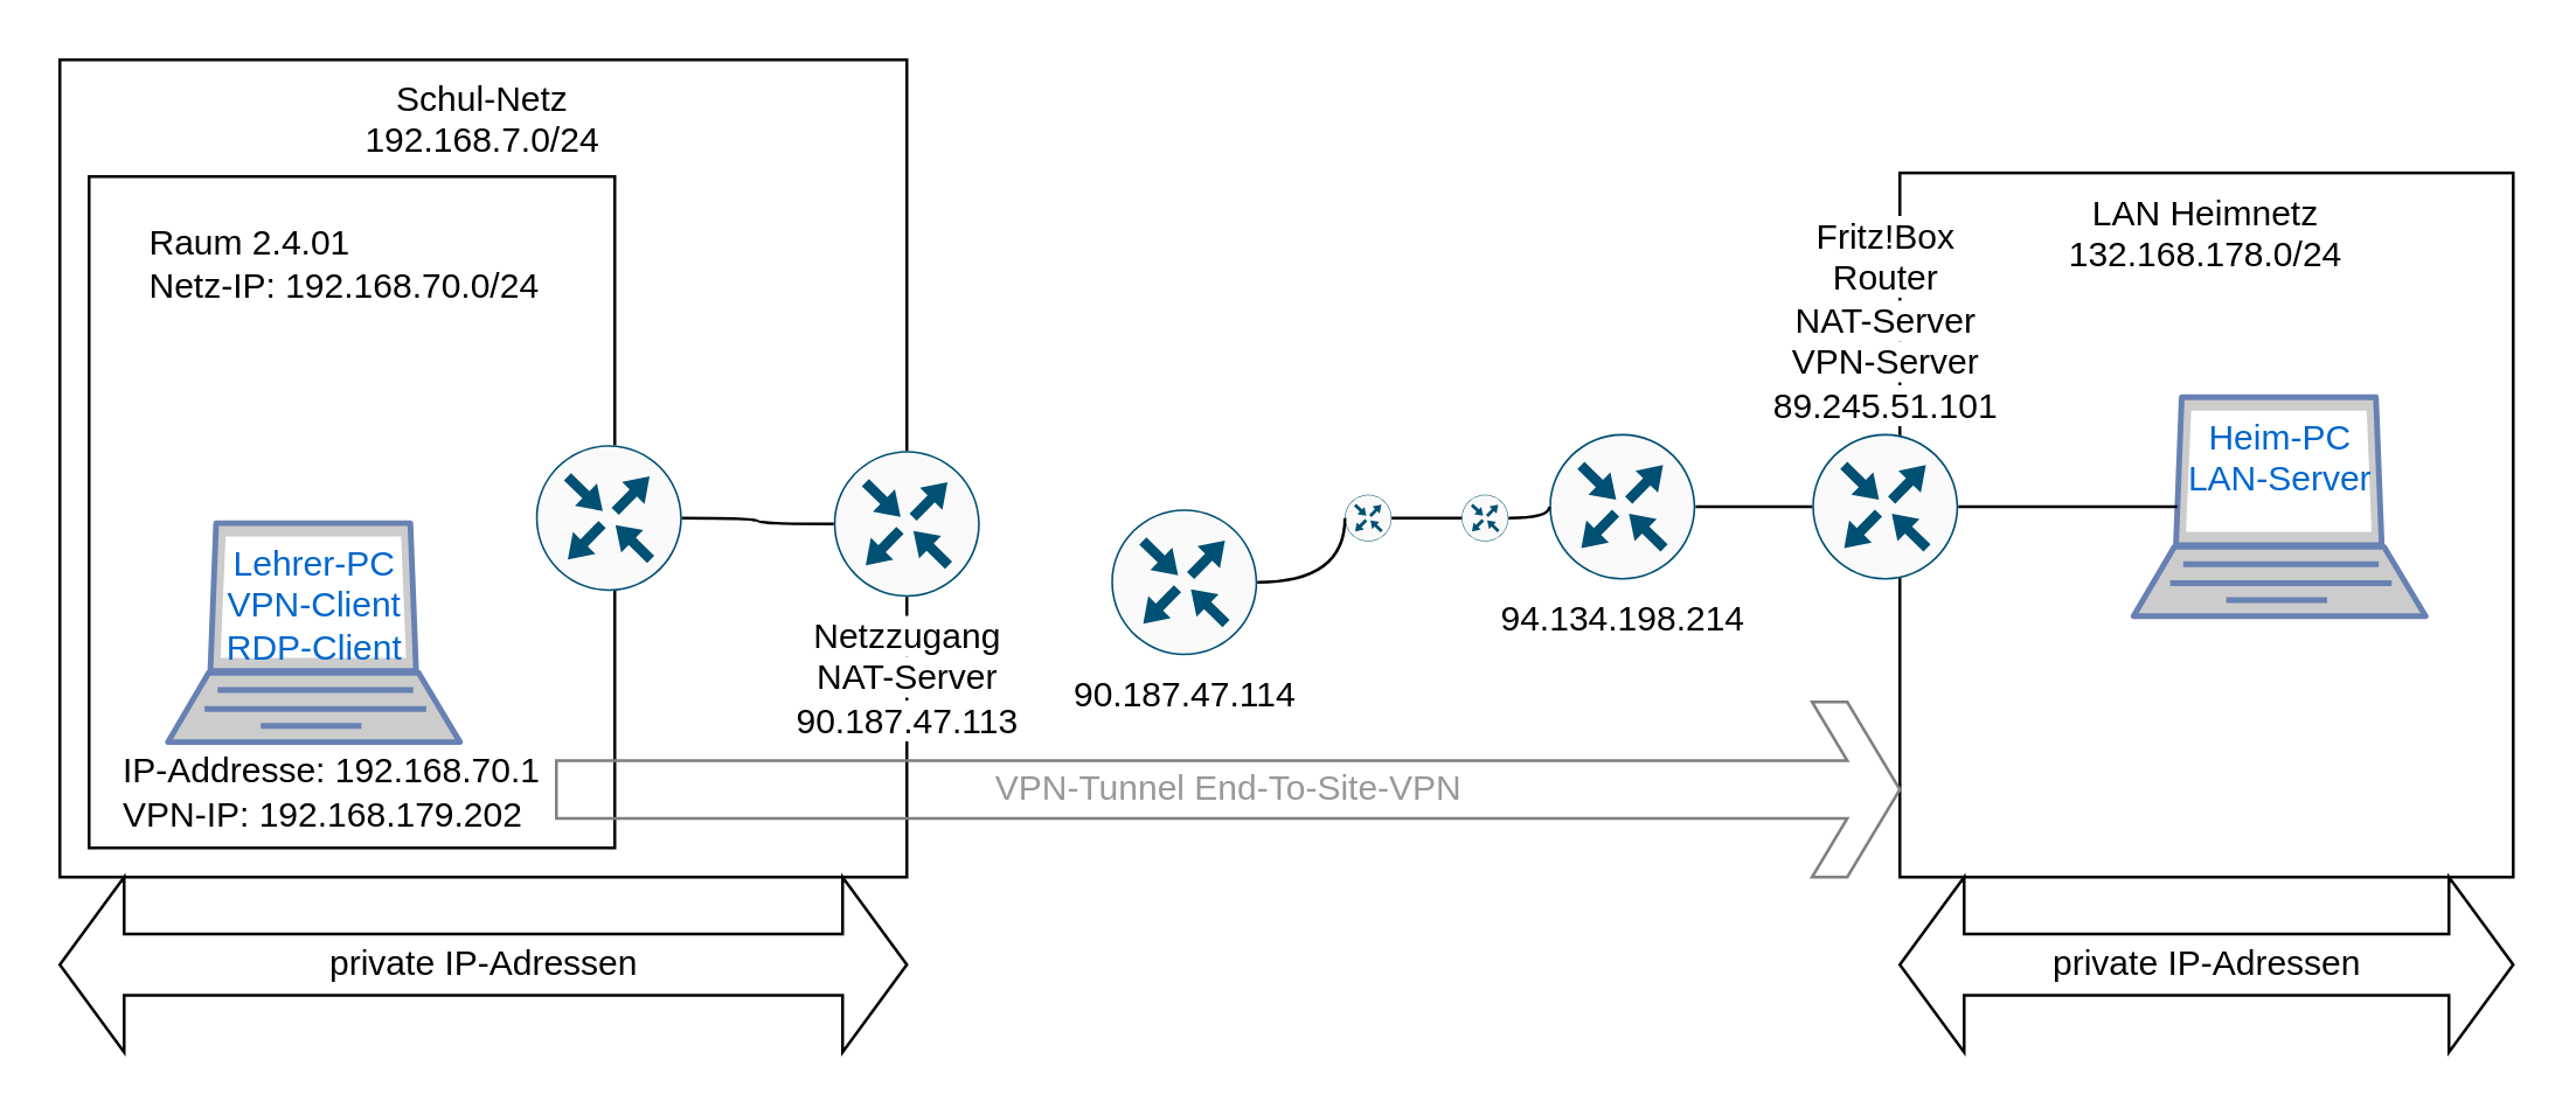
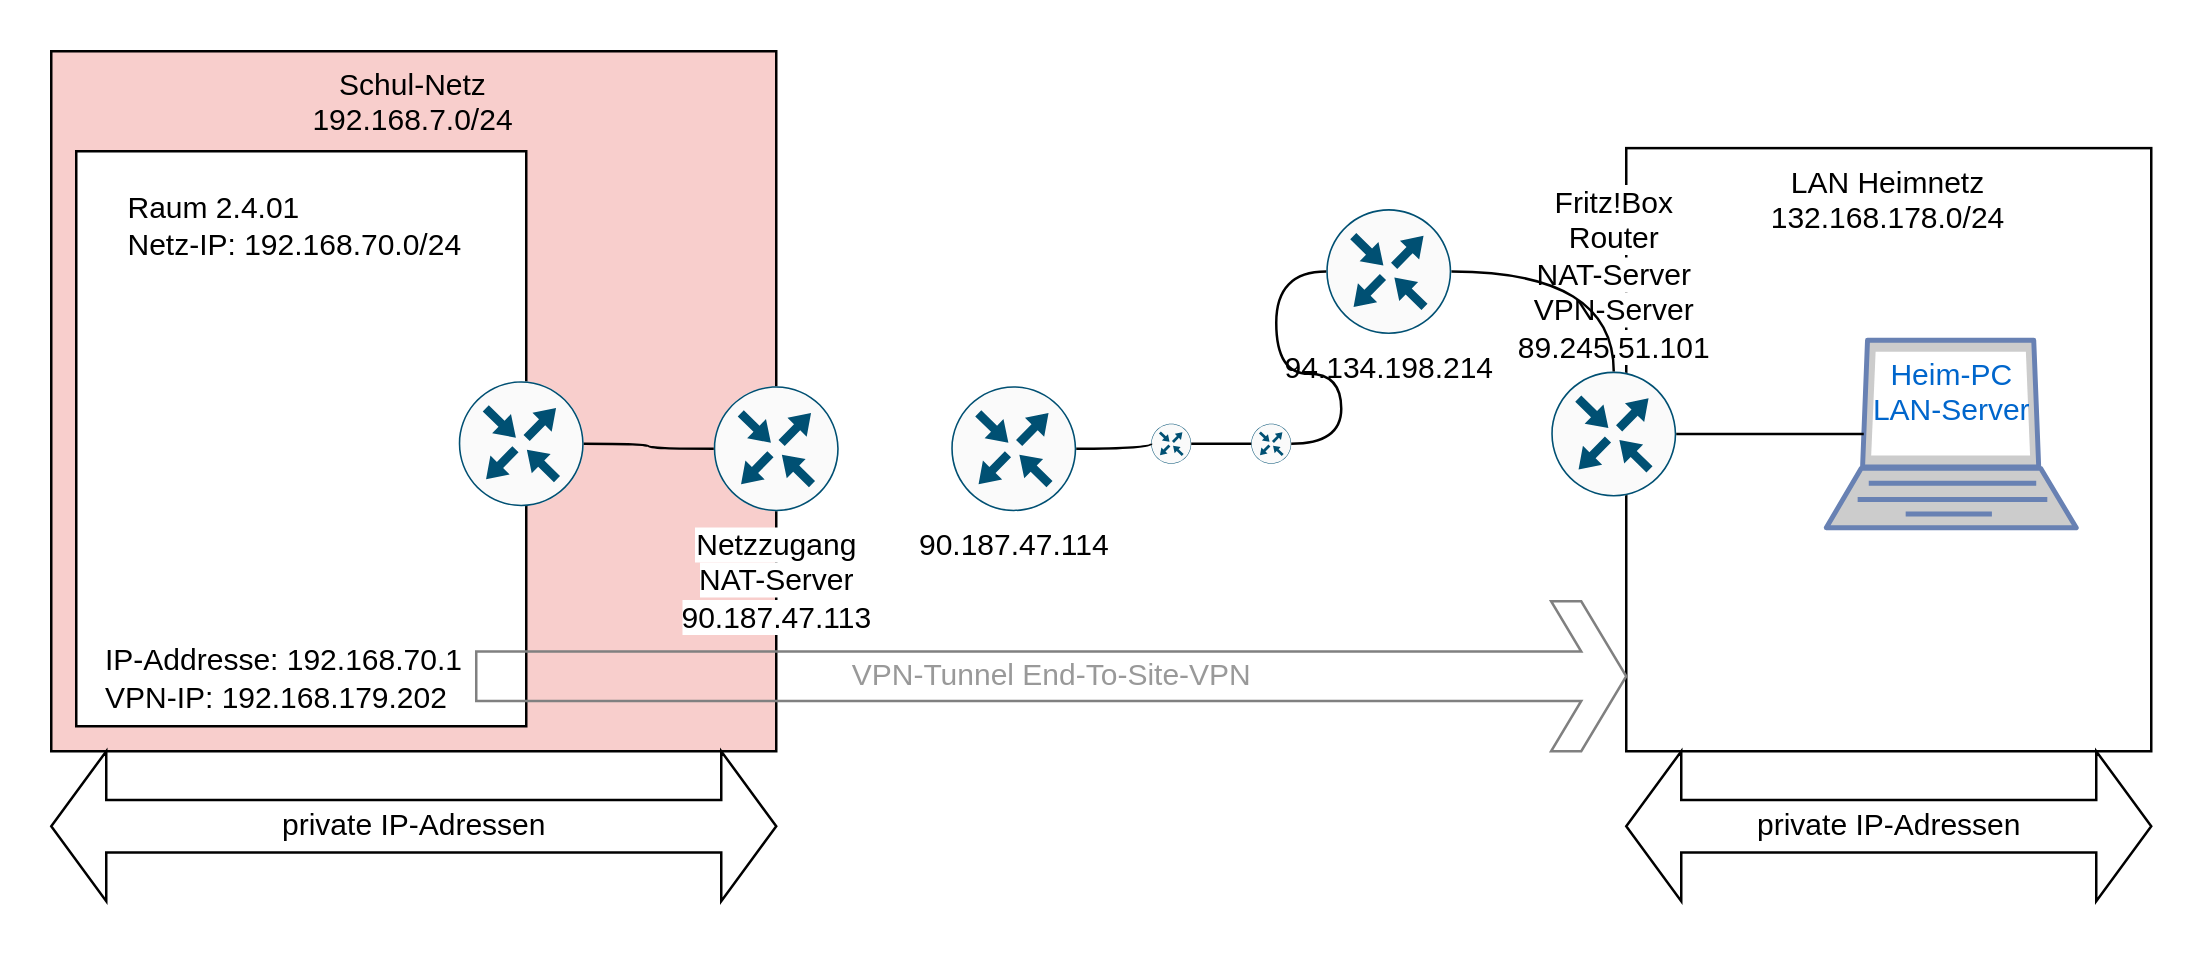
- <mxCell id="2" value="Schul-Netz&lt;div&gt;192.168.7.0/24&lt;/div&gt;" style="rounded=0;whiteSpace=wrap;html=1;verticalAlign=top;" vertex="1" parent="1"><mxGeometry y="20" width="290" height="280" as="geometry" x="20" /></mxCell>
+ <mxCell id="2" value="Schul-Netz&lt;div&gt;192.168.7.0/24&lt;/div&gt;" style="rounded=0;whiteSpace=wrap;html=1;verticalAlign=top;fillColor=#f8cecc;" vertex="1" parent="1"><mxGeometry y="20" width="290" height="280" as="geometry" x="20" /></mxCell>
- <mxCell id="14" value="94.134.198.214" style="sketch=0;points=[[0.5,0,0],[1,0.5,0],[0.5,1,0],[0,0.5,0],[0.145,0.145,0],[0.856,0.145,0],[0.855,0.856,0],[0.145,0.855,0]];verticalLabelPosition=bottom;html=1;verticalAlign=top;aspect=fixed;align=center;pointerEvents=1;shape=mxgraph.cisco19.rect;prIcon=router;fillColor=#FAFAFA;strokeColor=#005073;" vertex="1" parent="1"><mxGeometry x="530" y="148.13" width="50" height="50" as="geometry" /></mxCell>
+ <mxCell id="14" value="94.134.198.214" style="sketch=0;points=[[0.5,0,0],[1,0.5,0],[0.5,1,0],[0,0.5,0],[0.145,0.145,0],[0.856,0.145,0],[0.855,0.856,0],[0.145,0.855,0]];verticalLabelPosition=bottom;html=1;verticalAlign=top;aspect=fixed;align=center;pointerEvents=1;shape=mxgraph.cisco19.rect;prIcon=router;fillColor=#FAFAFA;strokeColor=#005073;" vertex="1" parent="1"><mxGeometry x="530" y="83.13" width="50" height="50" as="geometry" /></mxCell>
- <mxCell id="17" value="&lt;div&gt;&lt;span style=&quot;background-color: rgb(255, 255, 255);&quot;&gt;90.187.47.114&lt;/span&gt;&lt;/div&gt;" style="sketch=0;points=[[0.5,0,0],[1,0.5,0],[0.5,1,0],[0,0.5,0],[0.145,0.145,0],[0.856,0.145,0],[0.855,0.856,0],[0.145,0.855,0]];verticalLabelPosition=bottom;html=1;verticalAlign=top;aspect=fixed;align=center;pointerEvents=1;shape=mxgraph.cisco19.rect;prIcon=router;fillColor=#FAFAFA;strokeColor=#005073;" vertex="1" parent="1"><mxGeometry x="380" y="174" width="50" height="50" as="geometry" /></mxCell>
+ <mxCell id="17" value="&lt;div&gt;&lt;span style=&quot;background-color: rgb(255, 255, 255);&quot;&gt;90.187.47.114&lt;/span&gt;&lt;/div&gt;" style="sketch=0;points=[[0.5,0,0],[1,0.5,0],[0.5,1,0],[0,0.5,0],[0.145,0.145,0],[0.856,0.145,0],[0.855,0.856,0],[0.145,0.855,0]];verticalLabelPosition=bottom;html=1;verticalAlign=top;aspect=fixed;align=center;pointerEvents=1;shape=mxgraph.cisco19.rect;prIcon=router;fillColor=#FAFAFA;strokeColor=#005073;" vertex="1" parent="1"><mxGeometry x="380" y="154" width="50" height="50" as="geometry" /></mxCell>
- <mxCell id="4" value="Lehrer-PC&lt;br&gt;VPN-Client&lt;div&gt;RDP-Client&lt;/div&gt;" style="fontColor=#0066CC;verticalAlign=top;verticalLabelPosition=middle;labelPosition=center;align=center;html=1;outlineConnect=0;fillColor=#CCCCCC;strokeColor=#6881B3;gradientColor=none;gradientDirection=north;strokeWidth=2;shape=mxgraph.networks.laptop;" vertex="1" parent="1"><mxGeometry x="57" y="178.75" width="100" height="75" as="geometry" /></mxCell>
